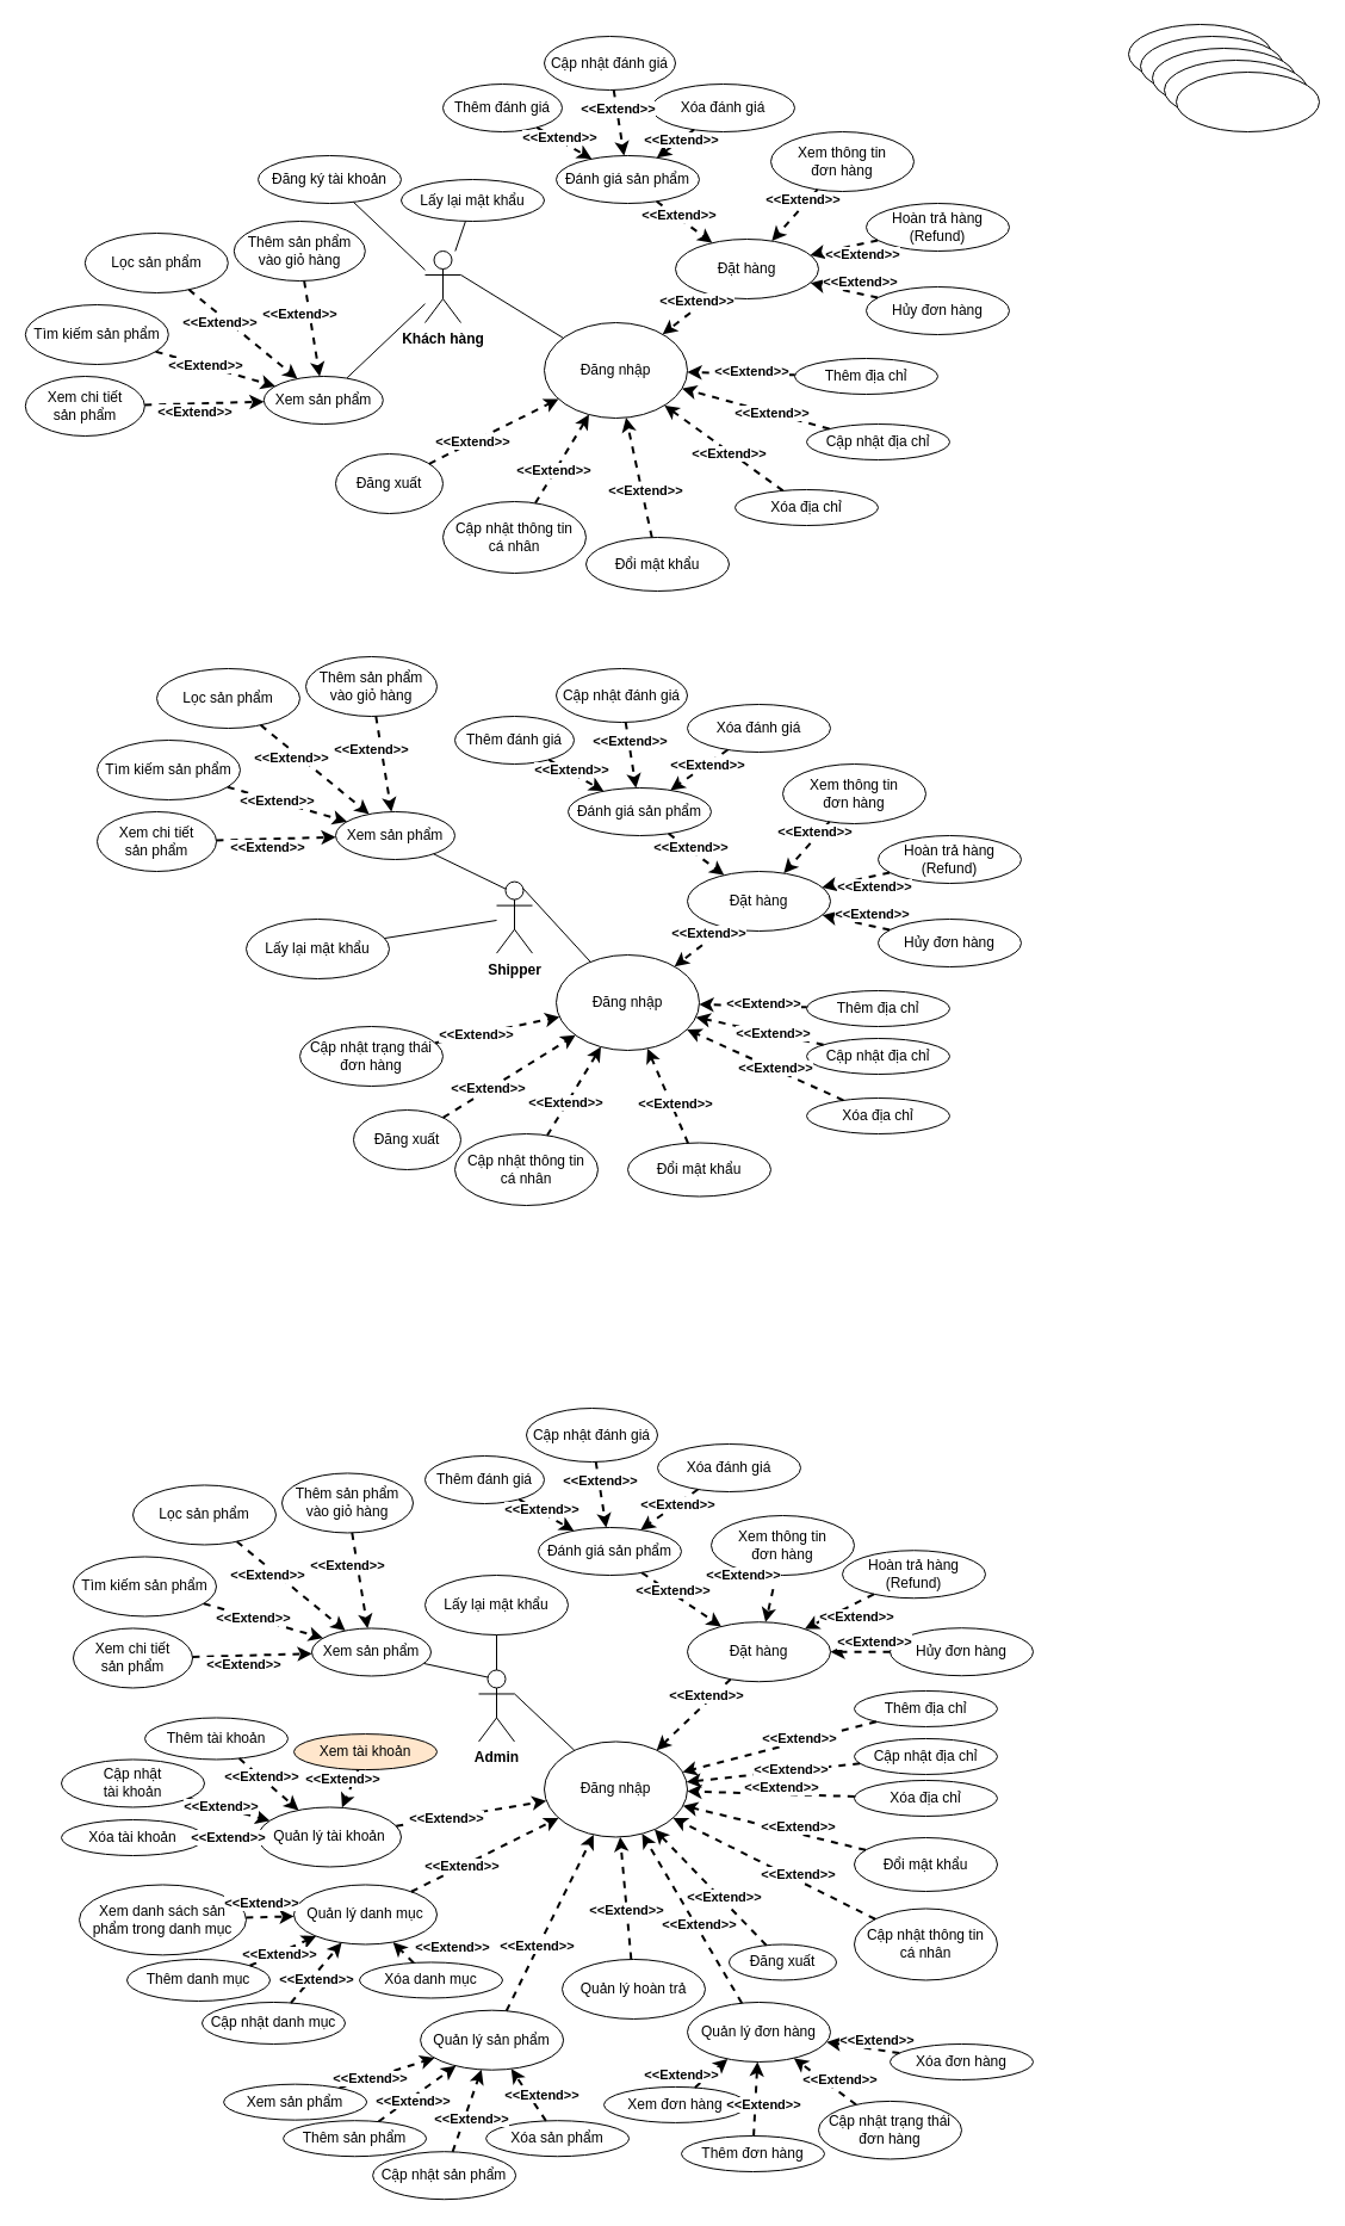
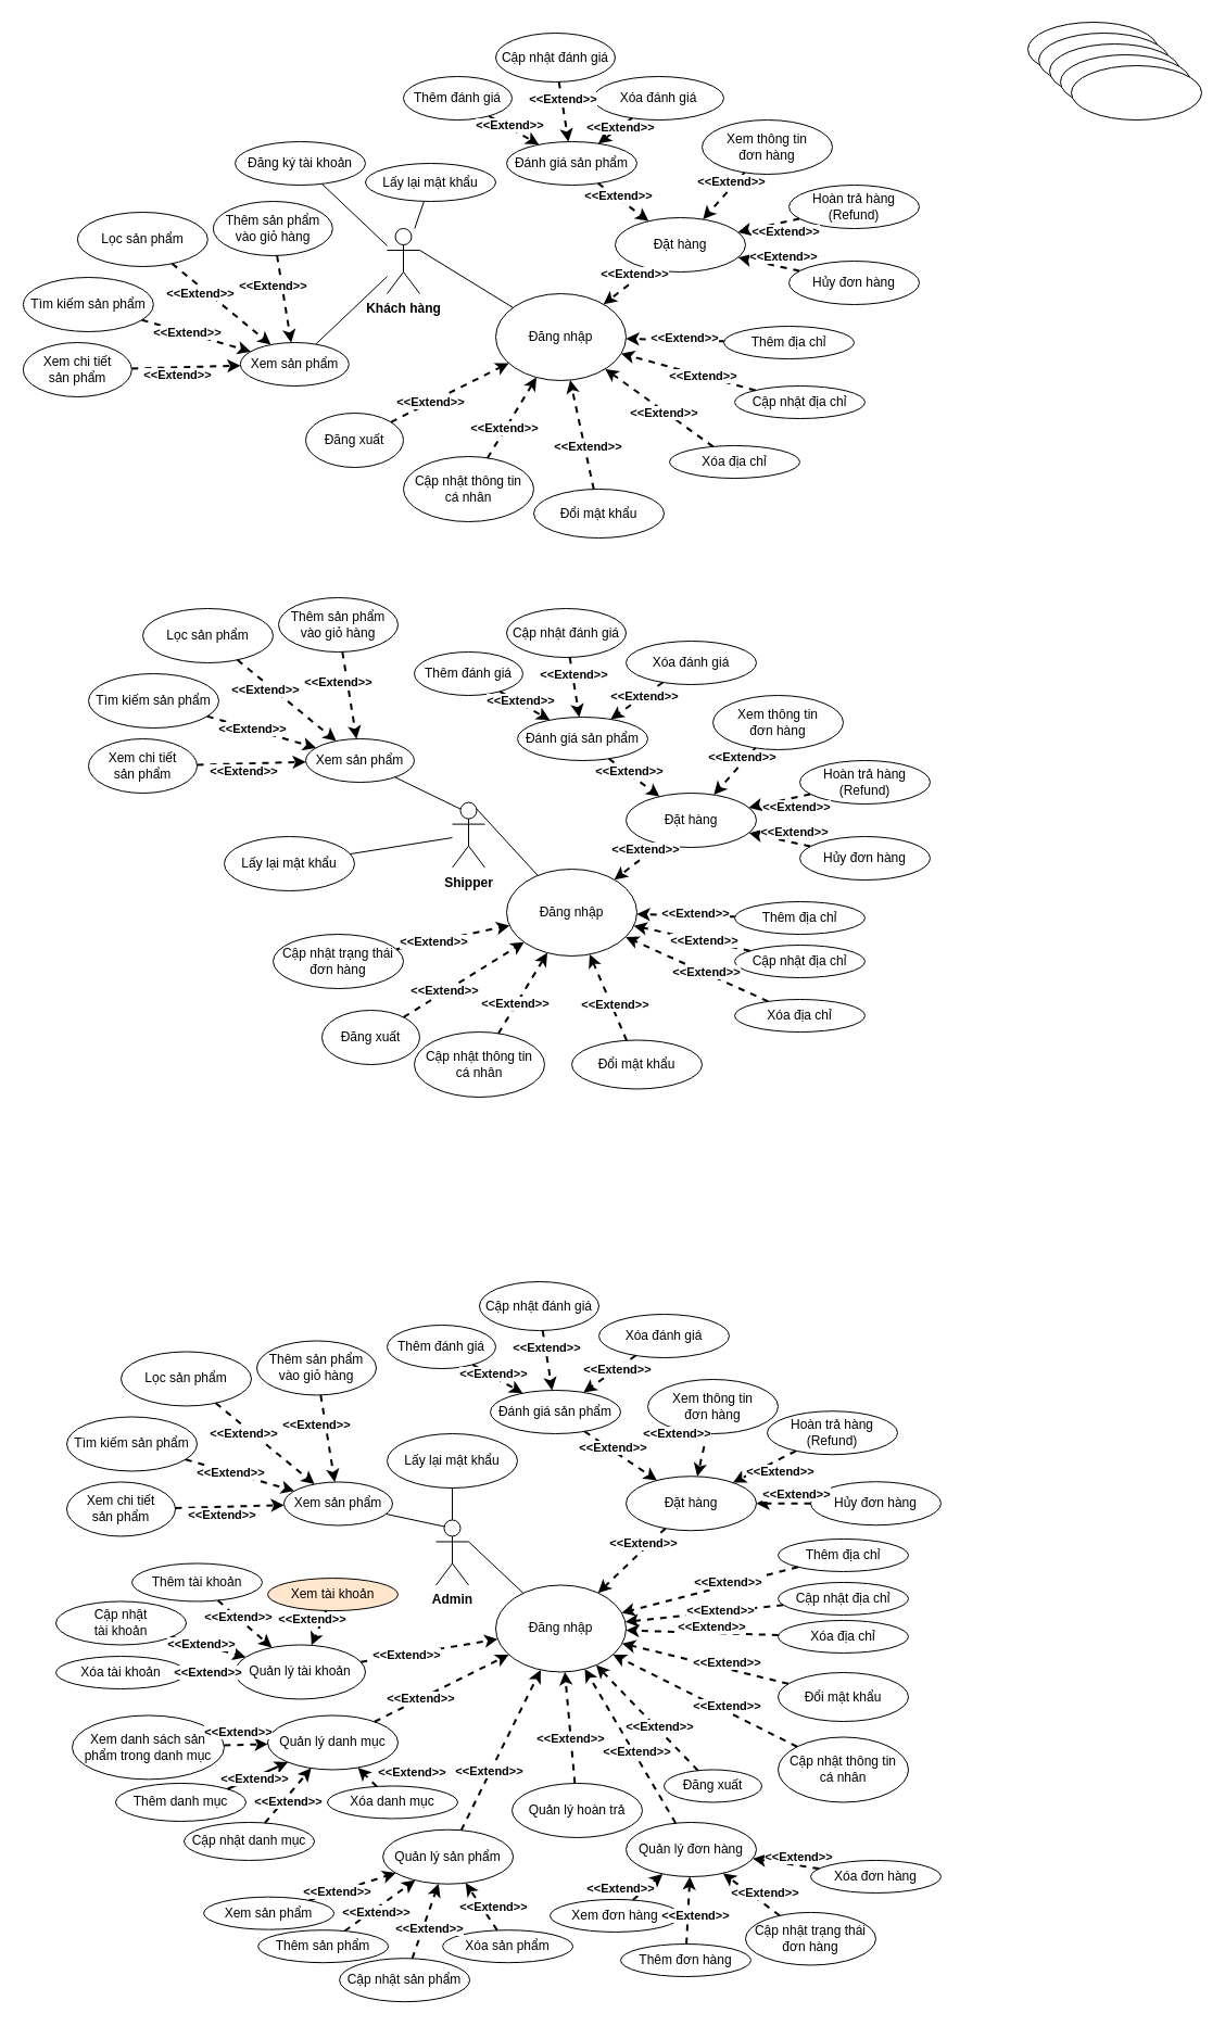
- <mxCell id="225" value="" style="endArrow=classic;dashed=1;html=1;rounded=0;strokeWidth=2;endFill=1;exitX=1;exitY=0;exitDx=0;exitDy=0;" parent="1" source="219" target="195" edge="1"><mxGeometry width="50" height="50" relative="1" as="geometry"><mxPoint x="192" y="1604.47" as="sourcePoint" /><mxPoint x="251" y="1569.47" as="targetPoint" /></mxGeometry></mxCell>
+ <mxCell id="225" value="" style="endArrow=classic;dashed=0;html=1;rounded=0;strokeWidth=2;endFill=1;exitX=1;exitY=0;exitDx=0;exitDy=0;" parent="1" source="219" target="195" edge="1"><mxGeometry width="50" height="50" relative="1" as="geometry"><mxPoint x="192" y="1604.47" as="sourcePoint" /><mxPoint x="251" y="1569.47" as="targetPoint" /></mxGeometry></mxCell>
